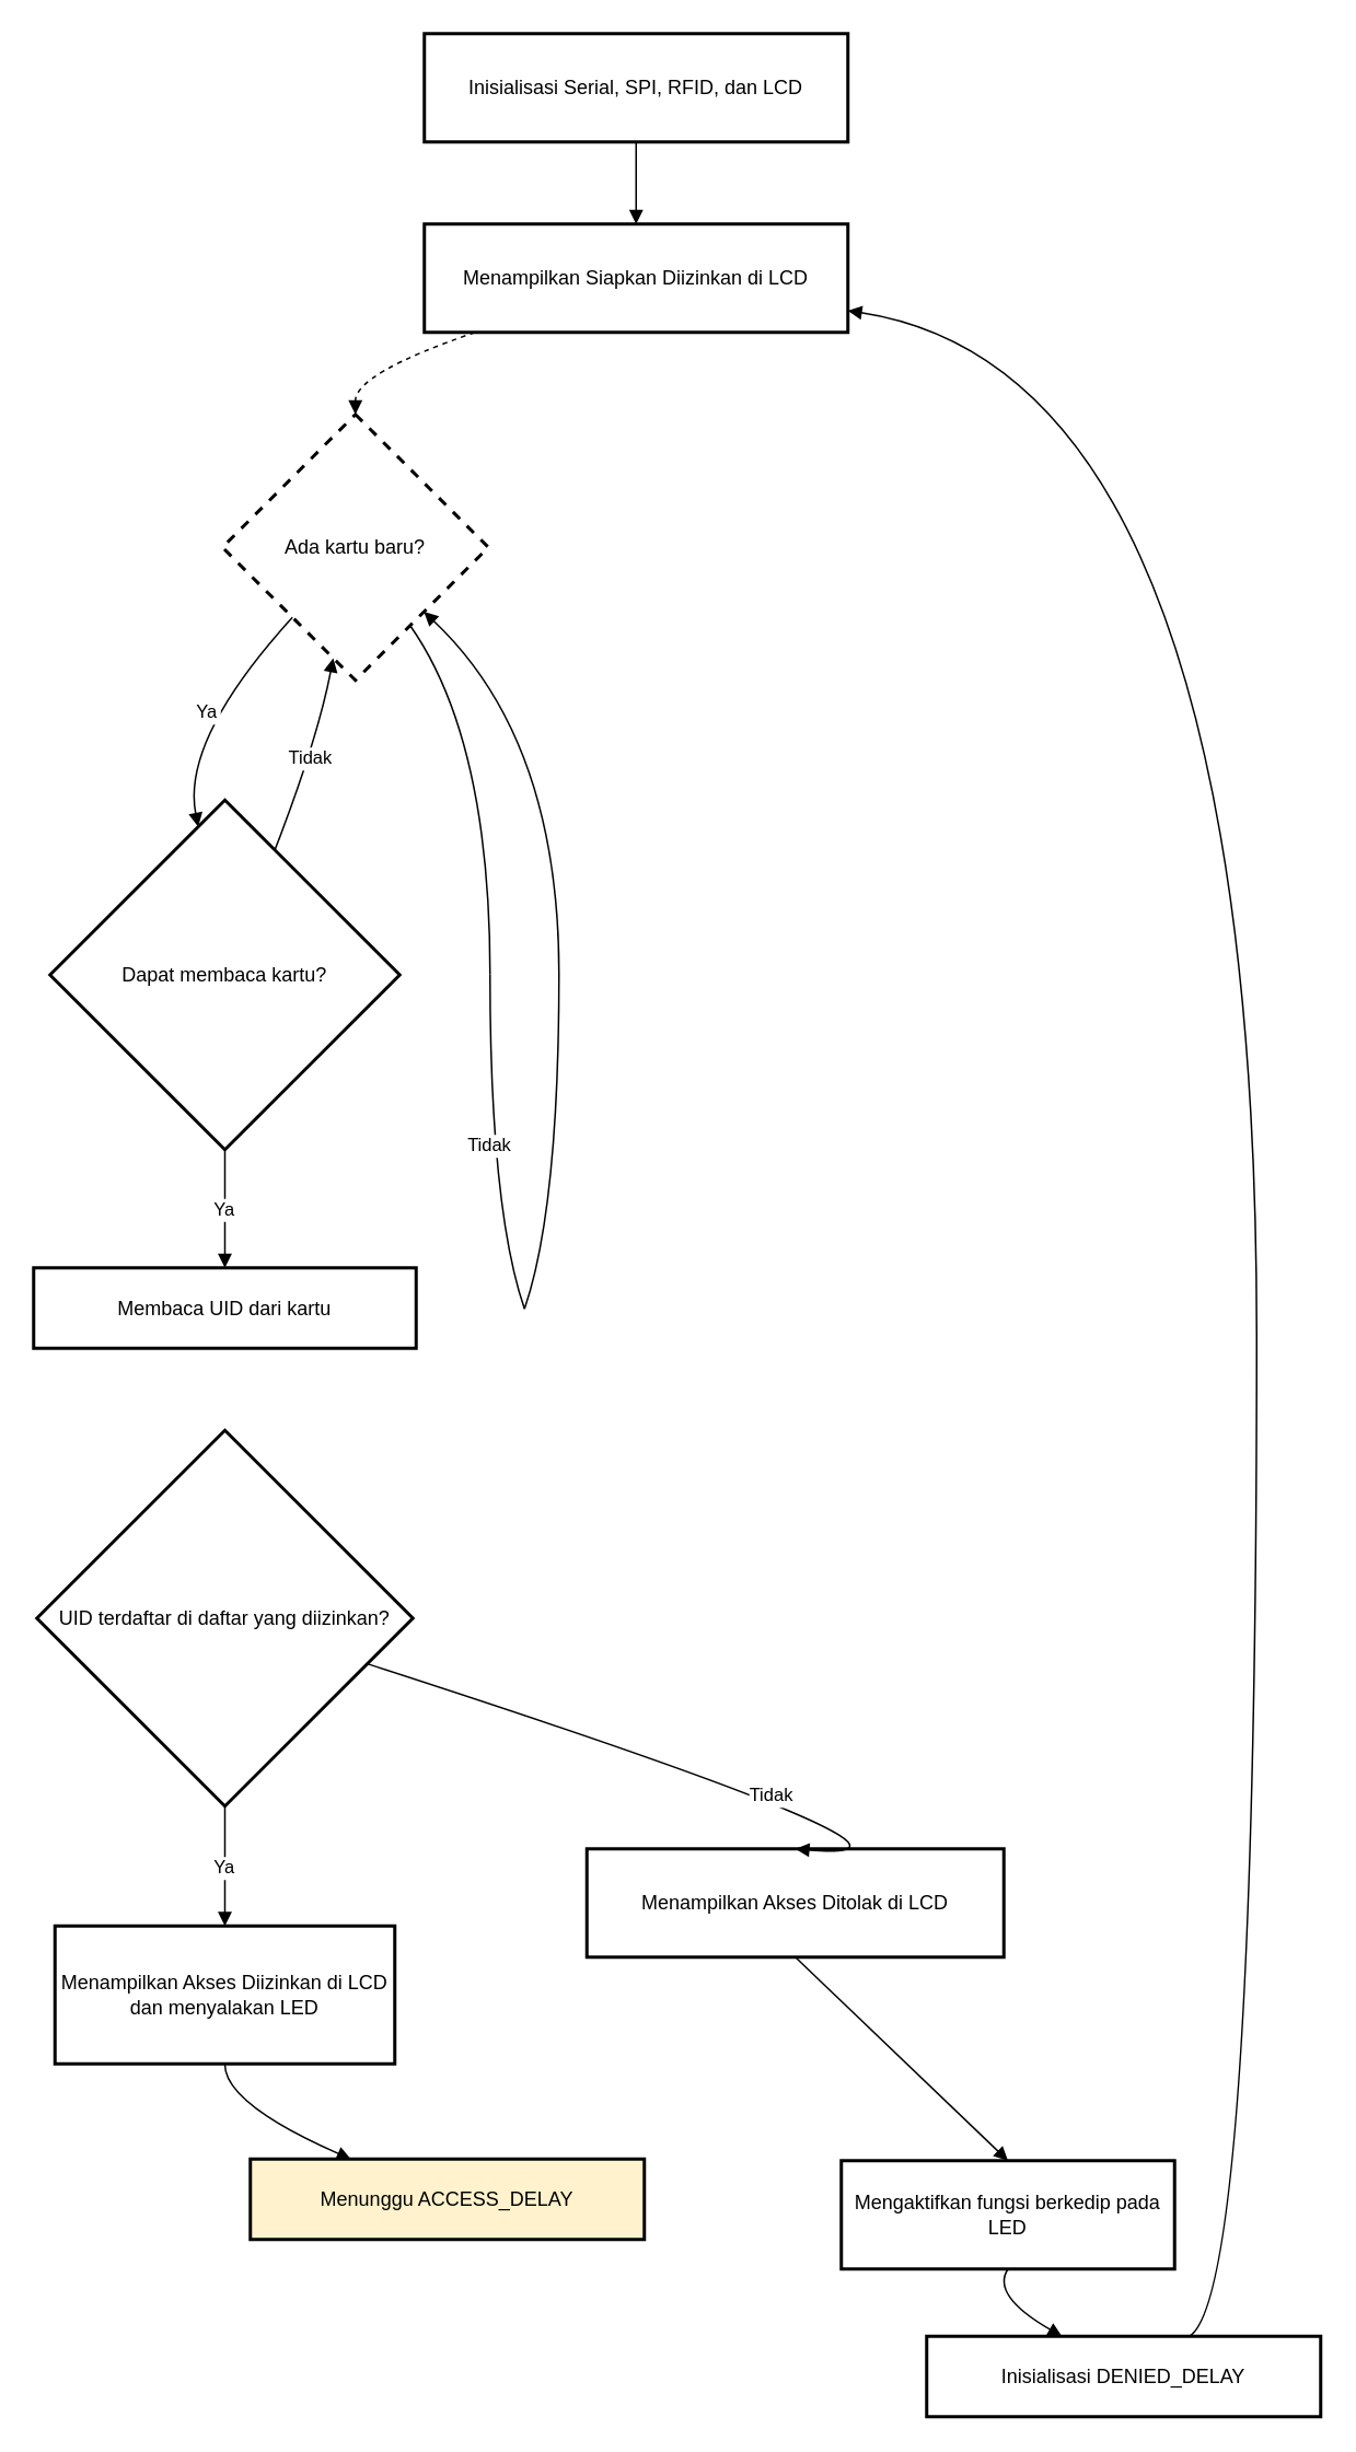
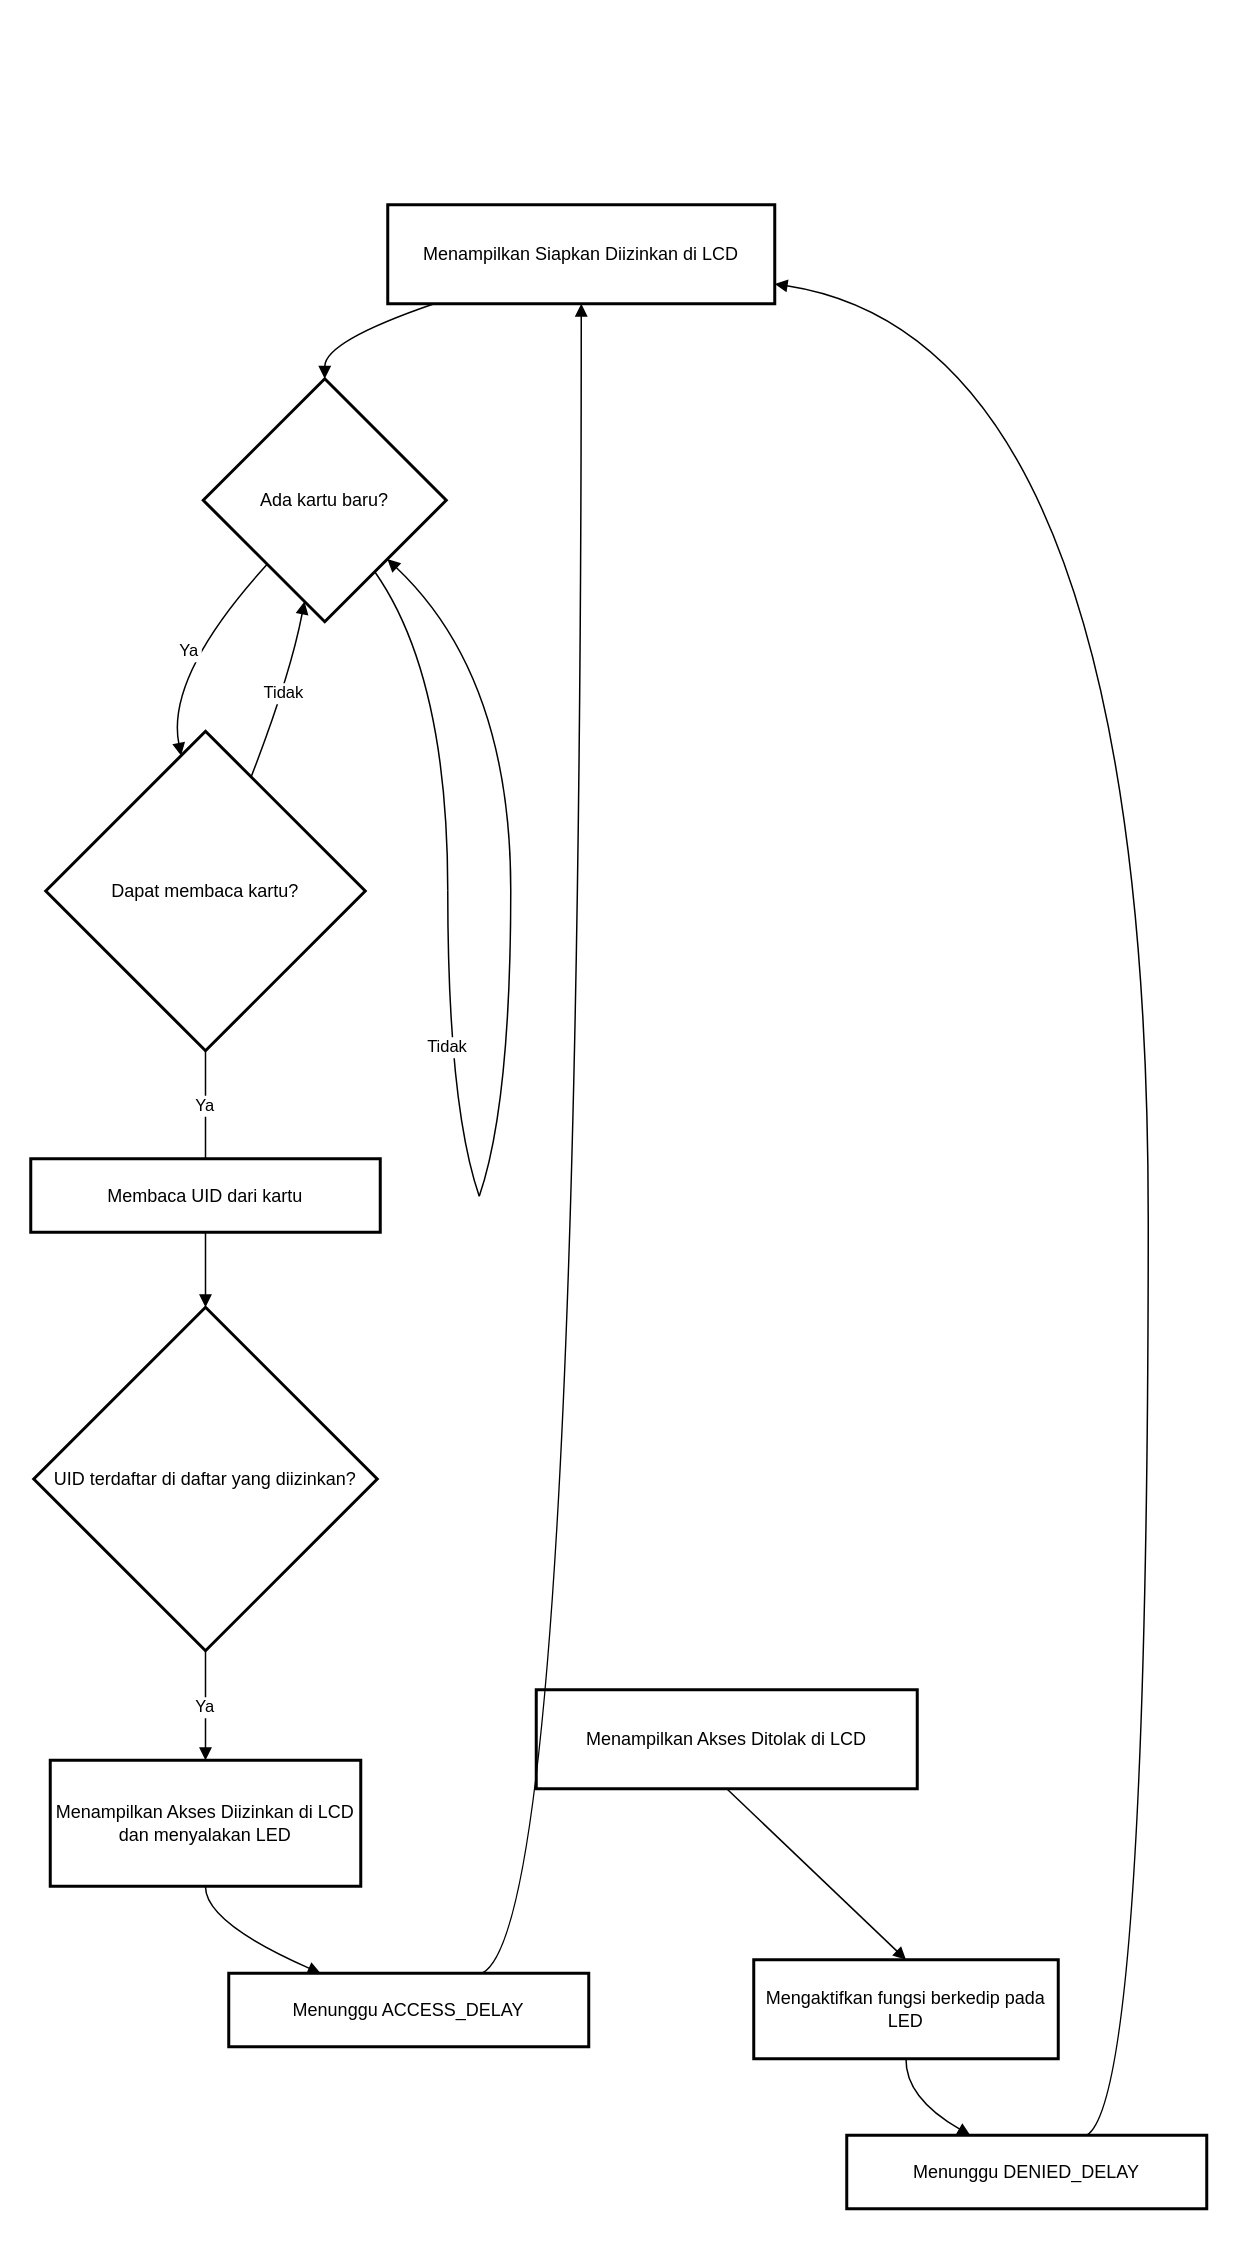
- <mxCell id="2" value="Inisialisasi Serial, SPI, RFID, dan LCD" style="whiteSpace=wrap;strokeWidth=2;" vertex="1" parent="1"><mxGeometry x="258" y="20" width="258" height="66" as="geometry" /></mxCell>
- <mxCell id="15" value="" style="curved=1;startArrow=none;endArrow=block;exitX=0.5;exitY=1;entryX=0.5;entryY=0;rounded=0;" edge="1" parent="1" source="2" target="3"><mxGeometry relative="1" as="geometry"><Array as="points" /></mxGeometry></mxCell>
- <mxCell id="16" value="" style="curved=1;startArrow=none;endArrow=block;exitX=0.12;exitY=1;entryX=0.5;entryY=0;rounded=0;dashed=1;" edge="1" parent="1" source="3" target="4"><mxGeometry relative="1" as="geometry"><Array as="points"><mxPoint x="216" y="227" /></Array></mxGeometry></mxCell>
+ <mxCell id="16" value="" style="curved=1;startArrow=none;endArrow=block;exitX=0.12;exitY=1;entryX=0.5;entryY=0;rounded=0;" edge="1" parent="1" source="3" target="4"><mxGeometry relative="1" as="geometry"><Array as="points"><mxPoint x="216" y="227" /></Array></mxGeometry></mxCell>
- <mxCell id="4" value="Ada kartu baru?" style="rhombus;strokeWidth=2;whiteSpace=wrap;dashed=1;" vertex="1" parent="1"><mxGeometry x="135" y="252" width="162" height="162" as="geometry" /></mxCell>
+ <mxCell id="4" value="Ada kartu baru?" style="rhombus;strokeWidth=2;whiteSpace=wrap;" vertex="1" parent="1"><mxGeometry x="135" y="252" width="162" height="162" as="geometry" /></mxCell>
+ <mxCell id="26" value="" style="curved=1;startArrow=none;endArrow=block;exitX=0.7;exitY=0.01;entryX=0.5;entryY=1;rounded=0;" edge="1" parent="1" source="9" target="3"><mxGeometry relative="1" as="geometry"><Array as="points"><mxPoint x="387" y="1281" /></Array></mxGeometry></mxCell>
- <mxCell id="22" value="Ya" style="curved=1;startArrow=none;endArrow=block;exitX=0.5;exitY=1;entryX=0.5;entryY=0.01;rounded=0;" edge="1" parent="1" source="5" target="6"><mxGeometry relative="1" as="geometry"><Array as="points" /></mxGeometry></mxCell>
+ <mxCell id="22" value="Ya" style="curved=1;startArrow=none;endArrow=none;exitX=0.5;exitY=1;entryX=0.5;entryY=0.01;rounded=0;" edge="1" parent="1" source="5" target="6"><mxGeometry relative="1" as="geometry"><Array as="points" /></mxGeometry></mxCell>
+ <mxCell id="23" value="" style="curved=1;startArrow=none;endArrow=block;exitX=0.5;exitY=1;entryX=0.5;entryY=0;rounded=0;" edge="1" parent="1" source="6" target="7"><mxGeometry relative="1" as="geometry"><Array as="points" /></mxGeometry></mxCell>
- <mxCell id="27" value="Tidak" style="curved=1;startArrow=none;endArrow=block;exitX=1;exitY=0.66;entryX=0.5;entryY=0.01;rounded=0;" edge="1" parent="1" source="7" target="10"><mxGeometry relative="1" as="geometry"><Array as="points"><mxPoint x="603" y="1136" /></Array></mxGeometry></mxCell>
- <mxCell id="9" value="Menunggu ACCESS_DELAY" style="whiteSpace=wrap;strokeWidth=2;fillColor=#fff2cc;" vertex="1" parent="1"><mxGeometry x="152" y="1315" width="240" height="49" as="geometry" /></mxCell>
+ <mxCell id="9" value="Menunggu ACCESS_DELAY" style="whiteSpace=wrap;strokeWidth=2;" vertex="1" parent="1"><mxGeometry x="152" y="1315" width="240" height="49" as="geometry" /></mxCell>
- <mxCell id="11" value="Mengaktifkan fungsi berkedip pada LED" style="whiteSpace=wrap;strokeWidth=2;" vertex="1" parent="1"><mxGeometry x="512" y="1316" width="203" height="66" as="geometry" /></mxCell>
+ <mxCell id="11" value="Mengaktifkan fungsi berkedip pada LED" style="whiteSpace=wrap;strokeWidth=2;" vertex="1" parent="1"><mxGeometry x="502" y="1306" width="203" height="66" as="geometry" /></mxCell>
- <mxCell id="12" value="Inisialisasi DENIED_DELAY" style="whiteSpace=wrap;strokeWidth=2;" vertex="1" parent="1"><mxGeometry x="564" y="1423" width="240" height="49" as="geometry" /></mxCell>
+ <mxCell id="12" value="Menunggu DENIED_DELAY" style="whiteSpace=wrap;strokeWidth=2;" vertex="1" parent="1"><mxGeometry x="564" y="1423" width="240" height="49" as="geometry" /></mxCell>
